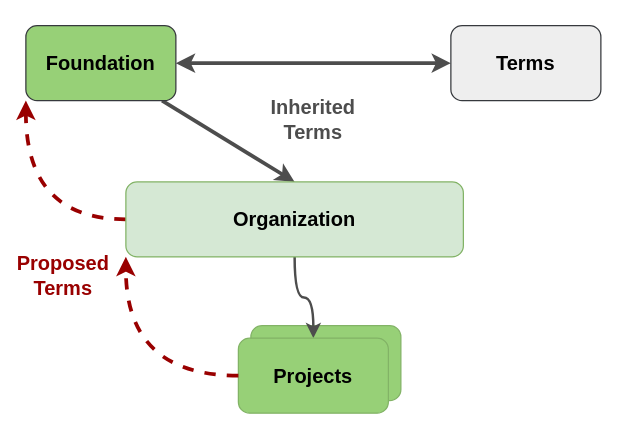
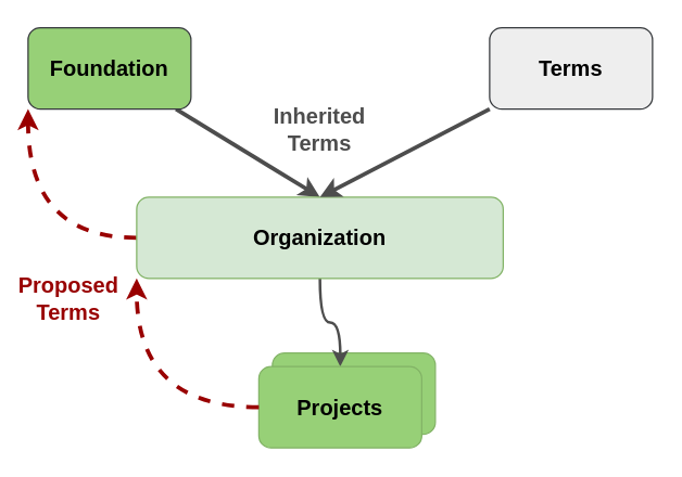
- <mxCell id="4" style="edgeStyle=none;rounded=0;orthogonalLoop=1;jettySize=auto;html=1;entryX=0;entryY=0.5;entryDx=0;entryDy=0;fontSize=16;endArrow=classic;endFill=1;strokeColor=#4D4D4D;strokeWidth=3;startArrow=classic;startFill=1;" parent="1" source="5" target="6" edge="1"><mxGeometry relative="1" as="geometry" /></mxCell>
- <mxCell id="14" value="&lt;b&gt;&lt;font color=&quot;#4d4d4d&quot;&gt;Inherited&lt;br&gt;Terms&lt;/font&gt;&lt;/b&gt;" style="text;html=1;strokeColor=none;fillColor=none;align=center;verticalAlign=middle;whiteSpace=wrap;rounded=0;fontSize=16;fontColor=#CC0000;" parent="1" vertex="1"><mxGeometry x="220" y="80" width="60" height="30" as="geometry" /></mxCell>
+ <mxCell id="14" value="&lt;b&gt;&lt;font color=&quot;#4d4d4d&quot;&gt;Inherited&lt;br&gt;Terms&lt;/font&gt;&lt;/b&gt;" style="text;html=1;strokeColor=none;fillColor=none;align=center;verticalAlign=middle;whiteSpace=wrap;rounded=0;fontSize=16;fontColor=#CC0000;" parent="1" vertex="1"><mxGeometry x="205" y="80" width="60" height="30" as="geometry" /></mxCell>
+ <mxCell id="11" style="rounded=0;orthogonalLoop=1;jettySize=auto;html=1;entryX=0.5;entryY=0;entryDx=0;entryDy=0;fontSize=16;endArrow=classic;endFill=1;strokeColor=#4D4D4D;strokeWidth=3;exitX=0;exitY=1;exitDx=0;exitDy=0;" parent="1" source="6" target="9" edge="1"><mxGeometry relative="1" as="geometry"><mxPoint x="150" y="88.235" as="sourcePoint" /><mxPoint x="260" y="140" as="targetPoint" /></mxGeometry></mxCell>
